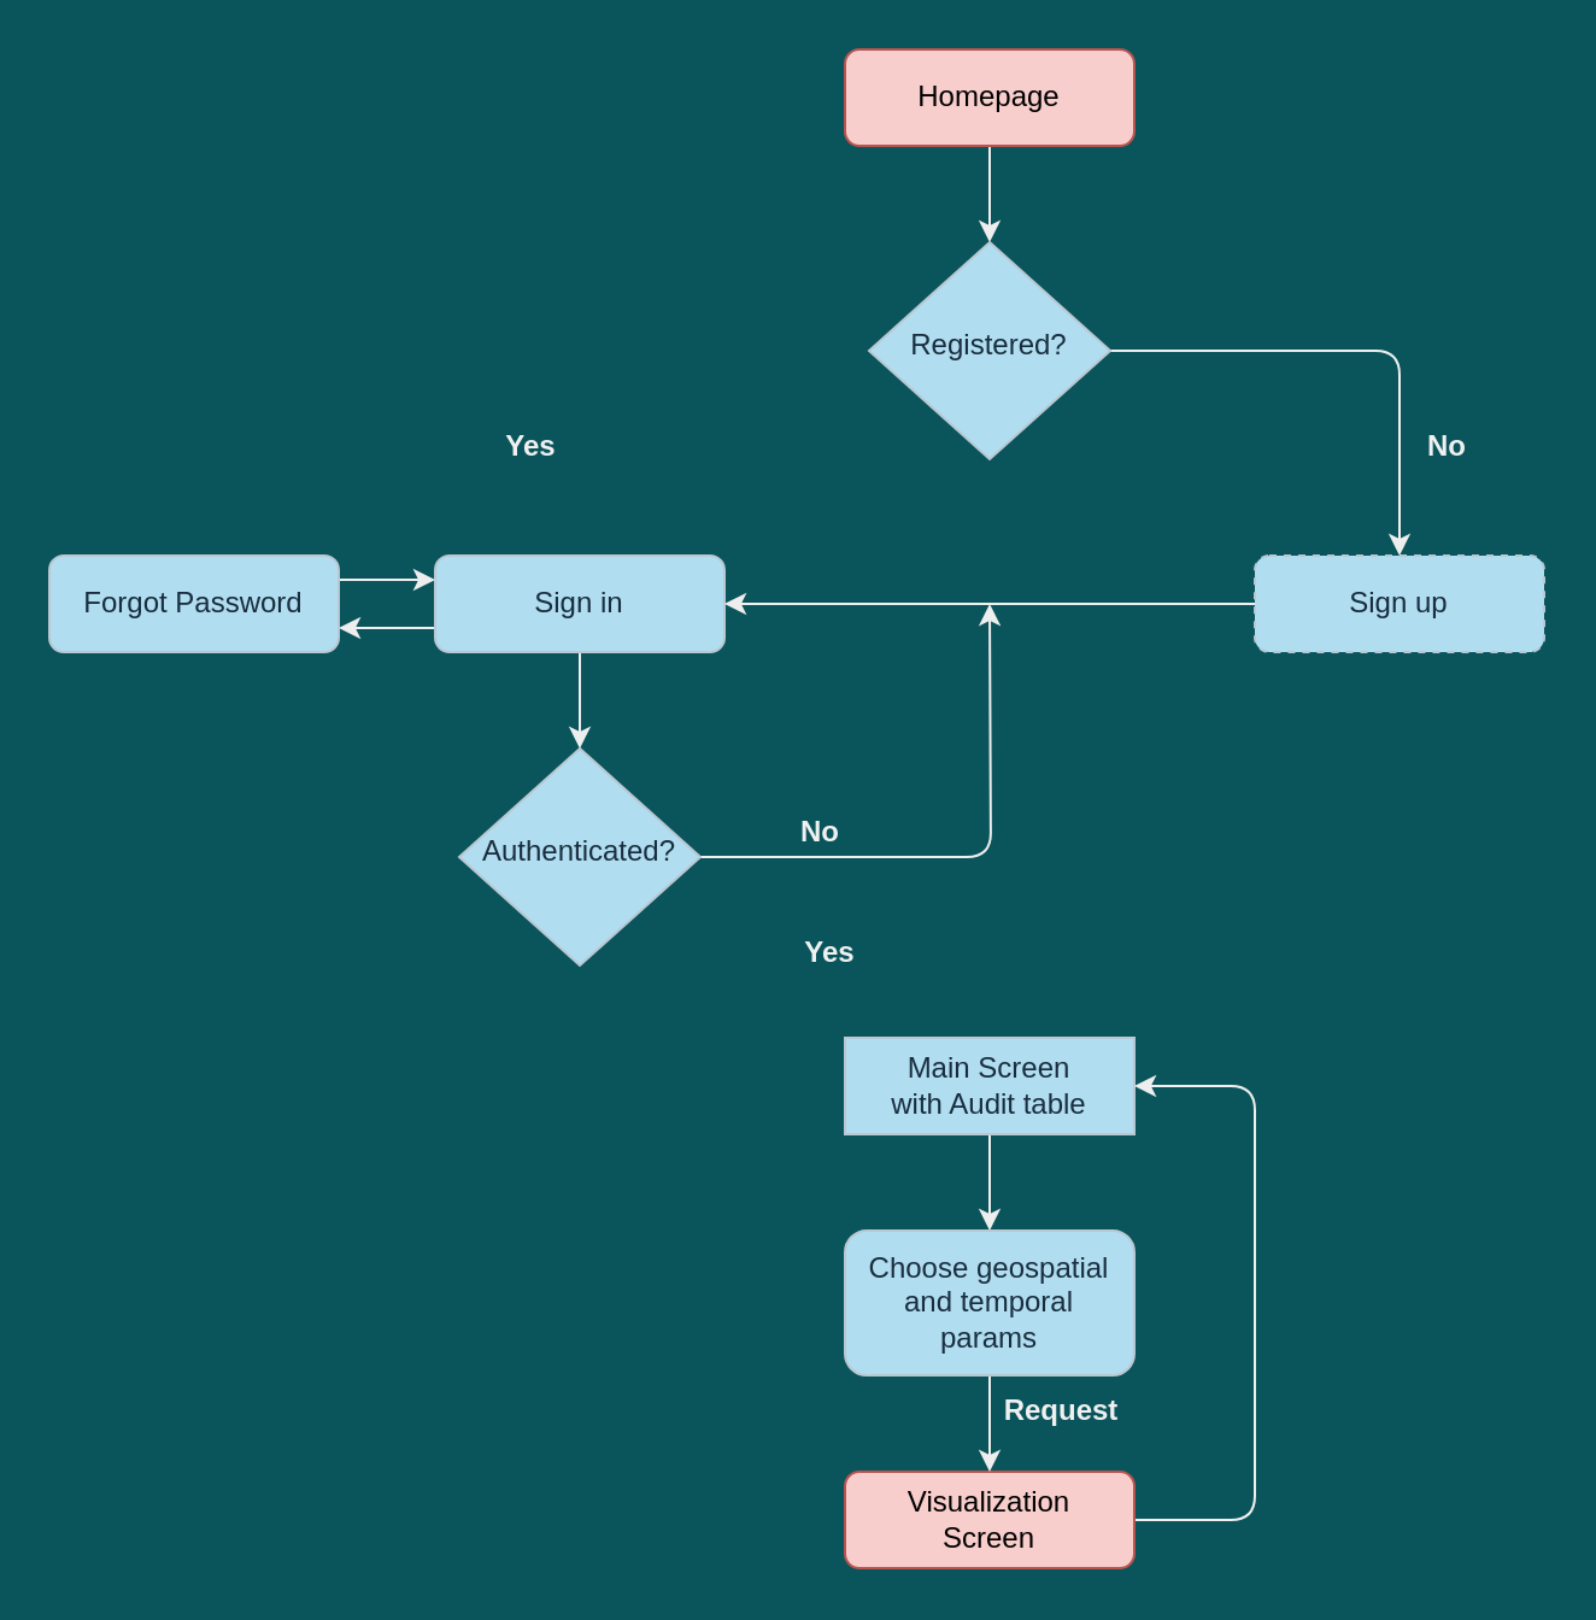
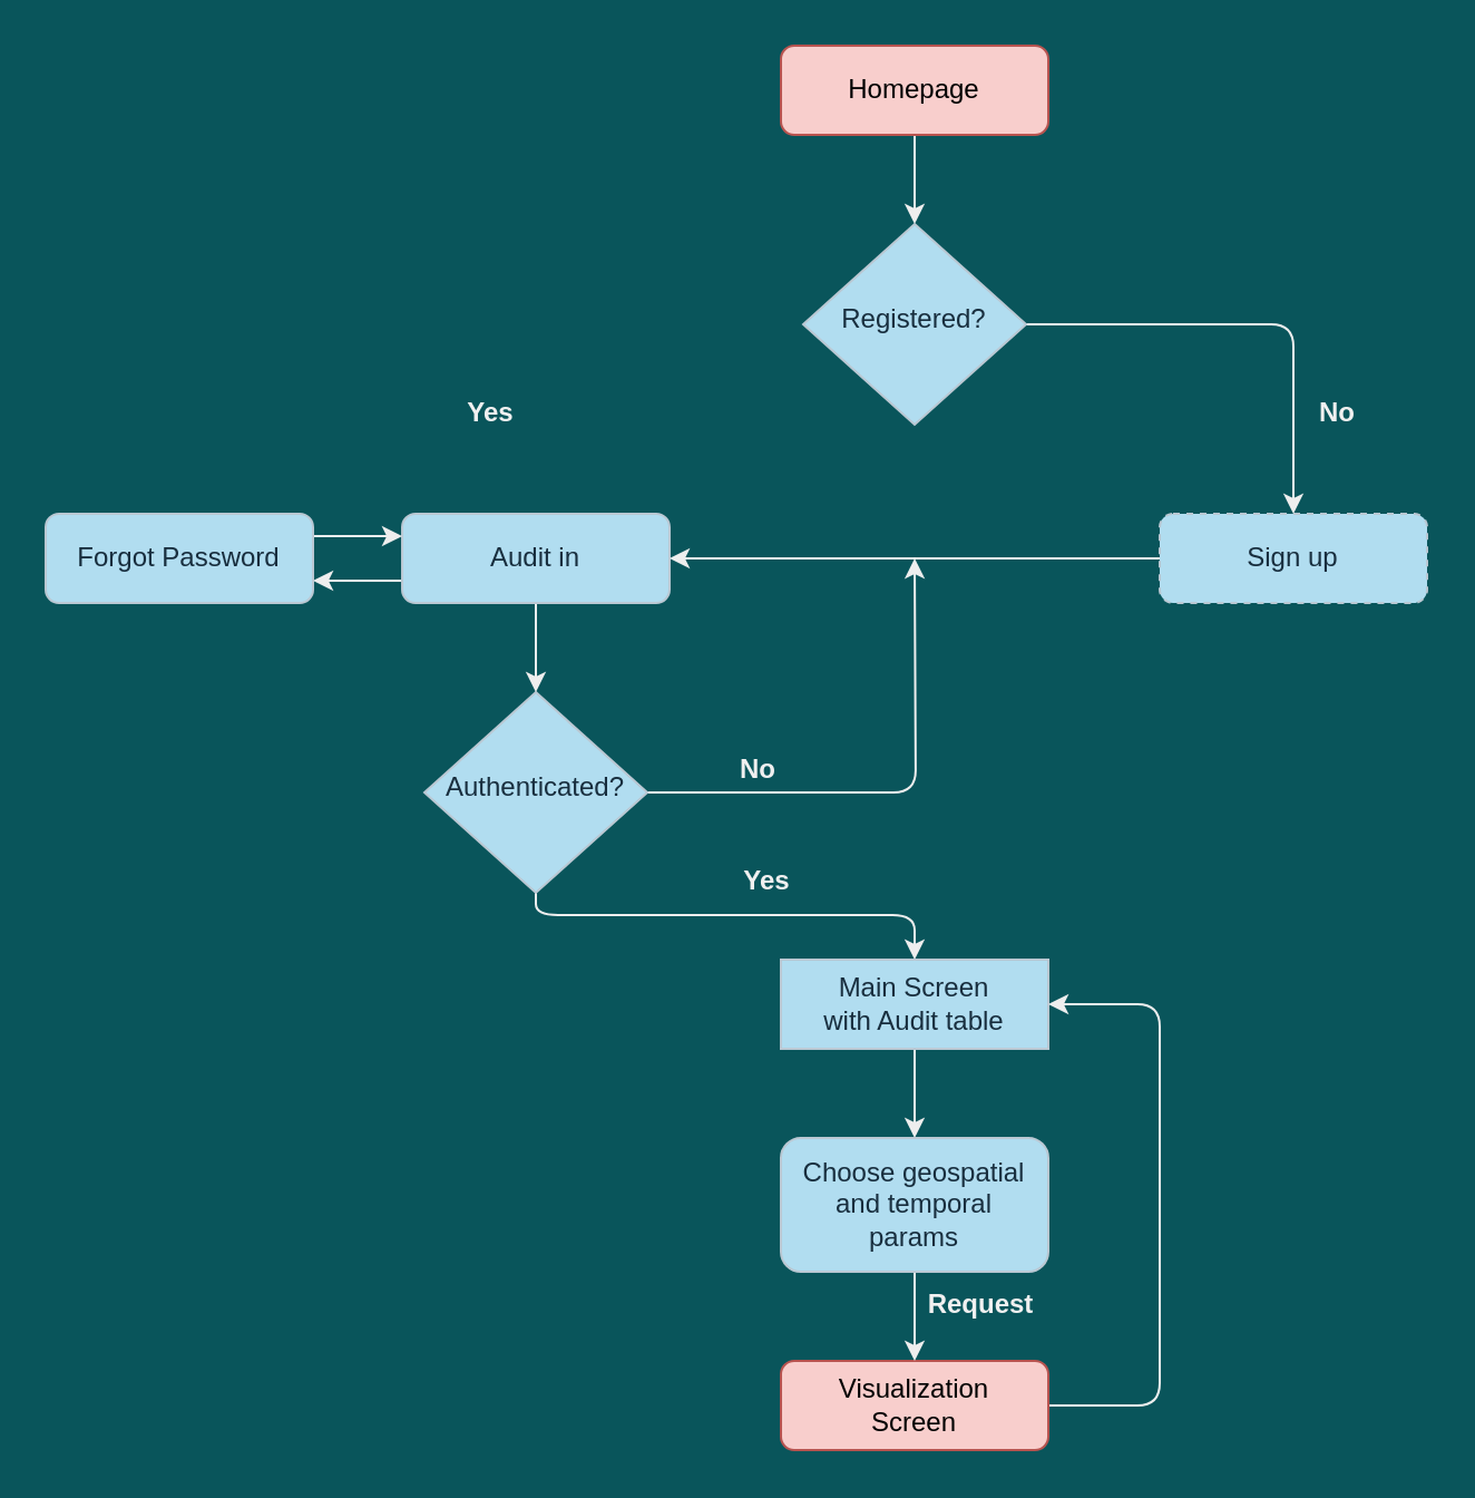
- <mxCell id="7" value="Sign in" style="rounded=1;whiteSpace=wrap;html=1;fontSize=12;glass=0;strokeWidth=1;shadow=0;fillColor=#B1DDF0;strokeColor=#BAC8D3;fontColor=#182E3E;" parent="1" vertex="1"><mxGeometry x="180" y="230" width="120" height="40" as="geometry" /></mxCell>
+ <mxCell id="7" value="Audit in" style="rounded=1;whiteSpace=wrap;html=1;fontSize=12;glass=0;strokeWidth=1;shadow=0;fillColor=#B1DDF0;strokeColor=#BAC8D3;fontColor=#182E3E;" parent="1" vertex="1"><mxGeometry x="180" y="230" width="120" height="40" as="geometry" /></mxCell>
+ <mxCell id="3" style="edgeStyle=orthogonalEdgeStyle;curved=0;rounded=1;sketch=0;orthogonalLoop=1;jettySize=auto;html=1;exitX=0.5;exitY=1;exitDx=0;exitDy=0;fontColor=#F0F0F0;strokeColor=#EEEEEE;" edge="1" parent="1" source="4" target="9"><mxGeometry relative="1" as="geometry"><Array as="points"><mxPoint x="240" y="410" /><mxPoint x="410" y="410" /></Array></mxGeometry></mxCell>
